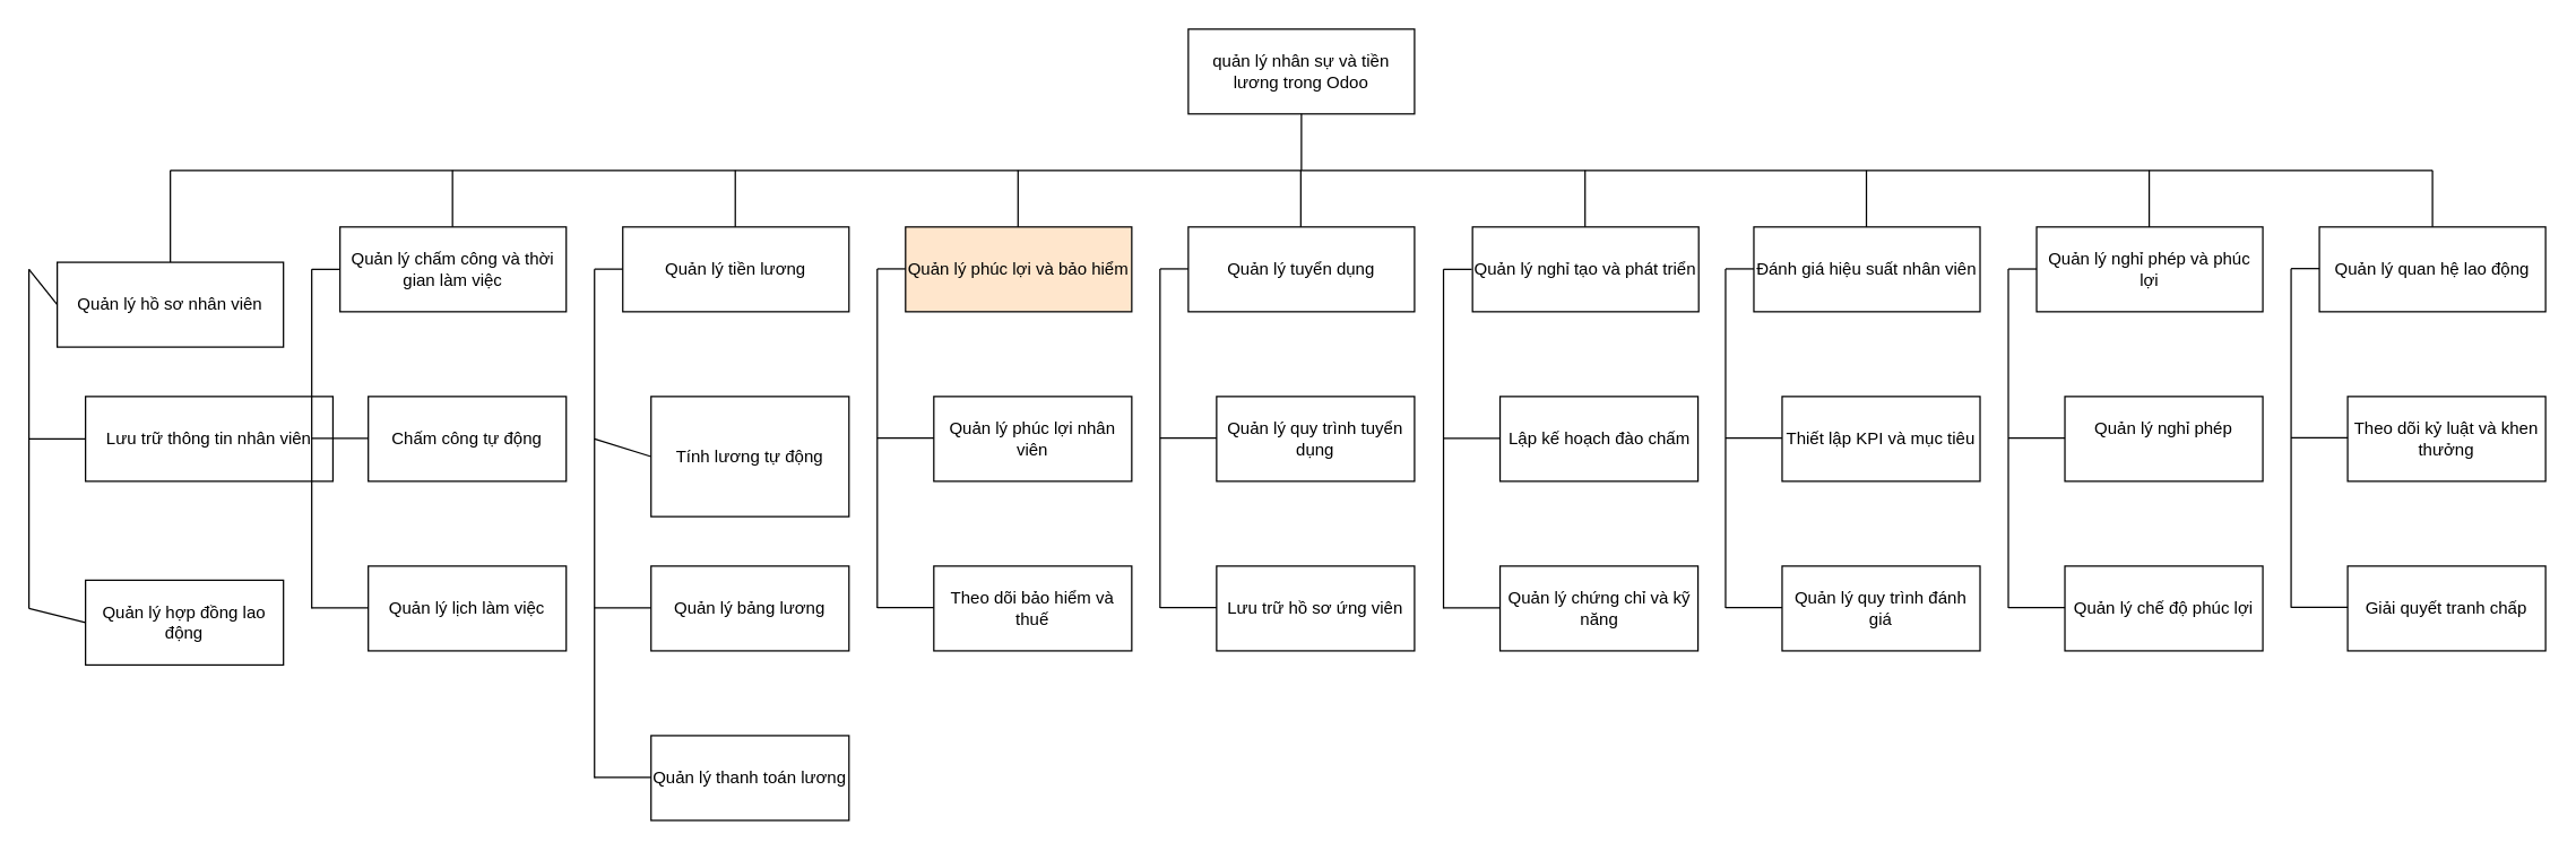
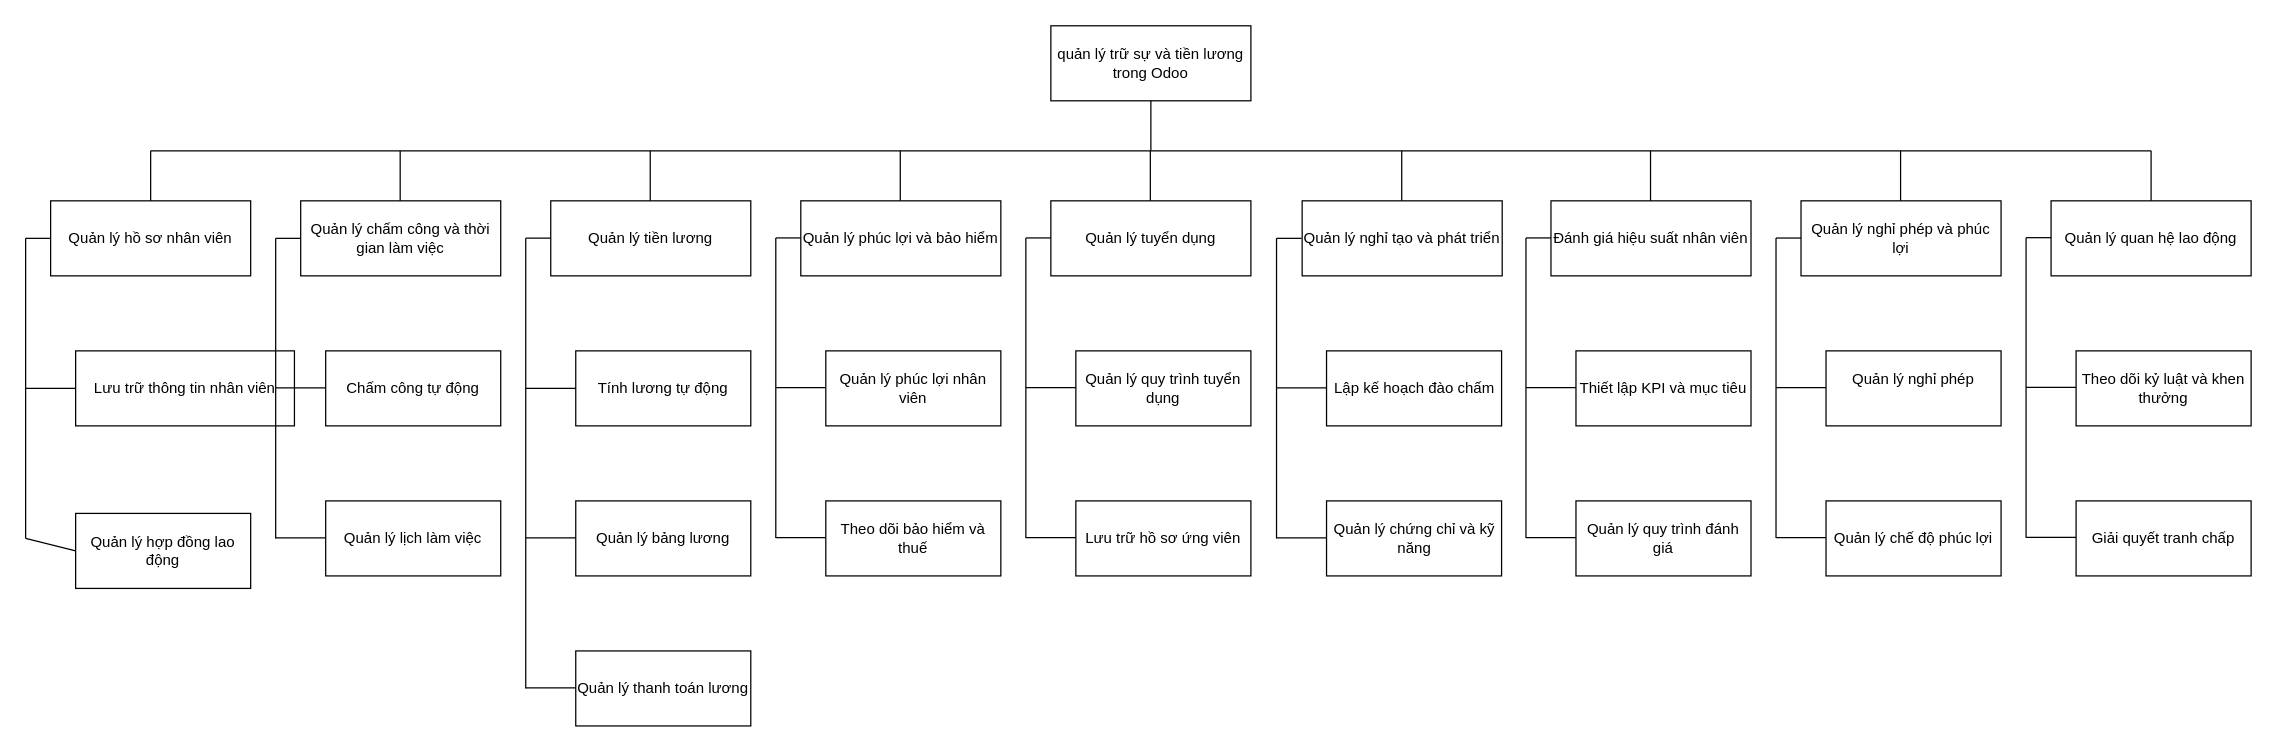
- <mxCell id="2" value="quản lý nhân sự và tiền lương trong Odoo" style="rounded=0;whiteSpace=wrap;html=1;" vertex="1" parent="1"><mxGeometry x="840" y="20" width="160" height="60" as="geometry" /></mxCell>
+ <mxCell id="2" value="quản lý trữ sự và tiền lương trong Odoo" style="rounded=0;whiteSpace=wrap;html=1;" vertex="1" parent="1"><mxGeometry x="840" y="20" width="160" height="60" as="geometry" /></mxCell>
- <mxCell id="6" value="Quản lý phúc lợi và bảo hiểm" style="rounded=0;whiteSpace=wrap;html=1;fillColor=#ffe6cc;" vertex="1" parent="1"><mxGeometry x="640" y="160" width="160" height="60" as="geometry" /></mxCell>
+ <mxCell id="6" value="Quản lý phúc lợi và bảo hiểm" style="rounded=0;whiteSpace=wrap;html=1;" vertex="1" parent="1"><mxGeometry x="640" y="160" width="160" height="60" as="geometry" /></mxCell>
- <mxCell id="3" value="Quản lý hồ sơ nhân viên" style="rounded=0;whiteSpace=wrap;html=1;" vertex="1" parent="1"><mxGeometry x="40" y="185" width="160" height="60" as="geometry" /></mxCell>
+ <mxCell id="3" value="Quản lý hồ sơ nhân viên" style="rounded=0;whiteSpace=wrap;html=1;" vertex="1" parent="1"><mxGeometry x="40" y="160" width="160" height="60" as="geometry" /></mxCell>
- <mxCell id="16" value="Tính lương tự động" style="rounded=0;whiteSpace=wrap;html=1;" vertex="1" parent="1"><mxGeometry x="460" y="280" width="140" height="85" as="geometry" /></mxCell>
+ <mxCell id="16" value="Tính lương tự động" style="rounded=0;whiteSpace=wrap;html=1;" vertex="1" parent="1"><mxGeometry x="460" y="280" width="140" height="60" as="geometry" /></mxCell>
